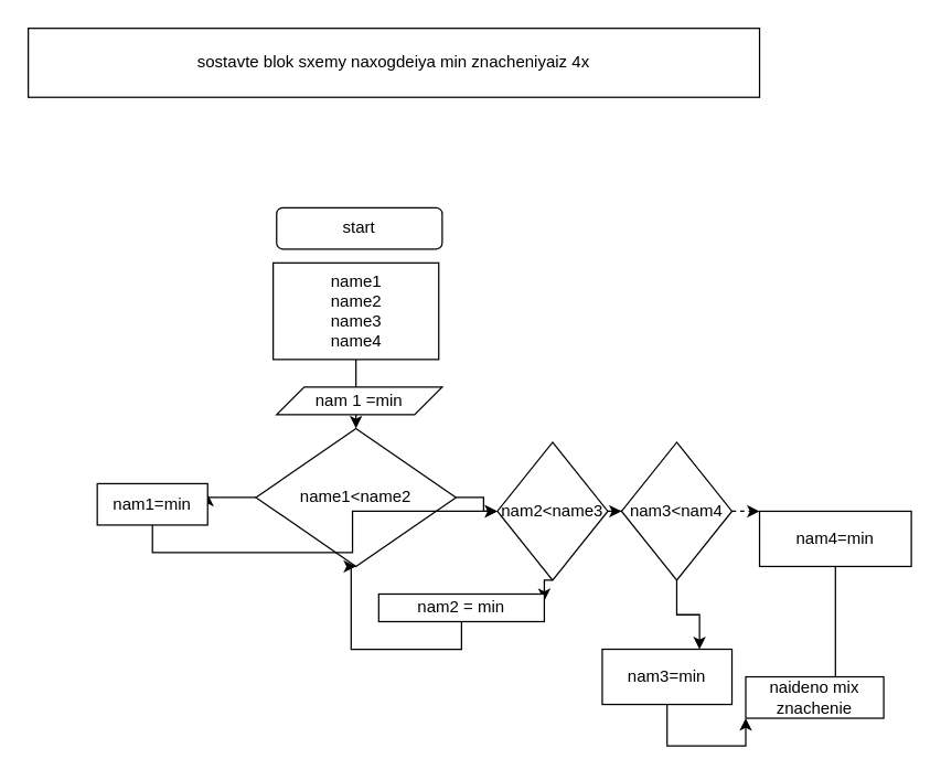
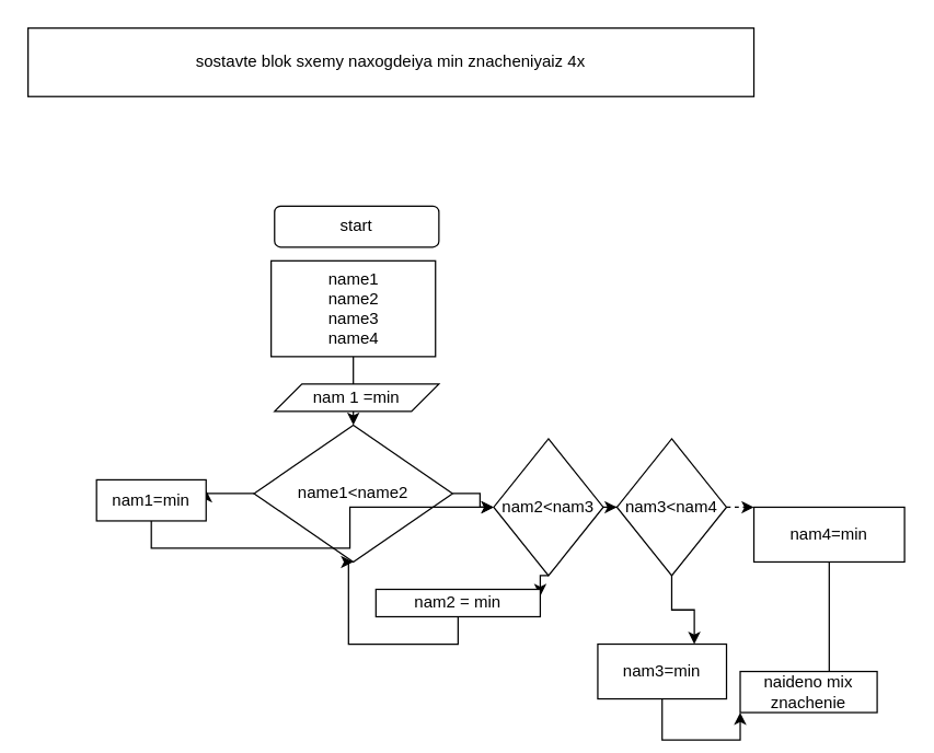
- <mxCell id="11" value="nam2&amp;lt;name3" style="rhombus;whiteSpace=wrap;html=1;" parent="1" vertex="1"><mxGeometry x="360" y="320" width="80" height="100" as="geometry" /></mxCell>
+ <mxCell id="11" value="nam2&amp;lt;nam3" style="rhombus;whiteSpace=wrap;html=1;" parent="1" vertex="1"><mxGeometry x="360" y="320" width="80" height="100" as="geometry" /></mxCell>
